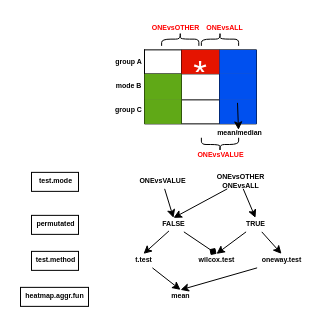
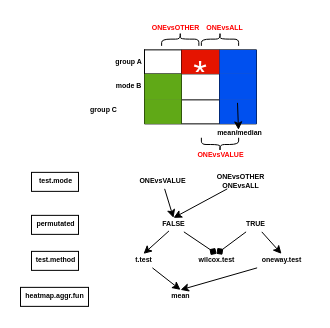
- <mxCell id="25" value="&lt;font style=&quot;font-size: 7px;&quot;&gt;group C&lt;/font&gt;" style="text;strokeColor=none;fillColor=none;html=1;fontSize=7;fontStyle=1;verticalAlign=middle;align=center;fontColor=#000000;" parent="1" vertex="1"><mxGeometry x="111" y="102.37" width="33" height="16" as="geometry" /></mxCell>
+ <mxCell id="25" value="&lt;font style=&quot;font-size: 7px;&quot;&gt;group C&lt;/font&gt;" style="text;strokeColor=none;fillColor=none;html=1;fontSize=7;fontStyle=1;verticalAlign=middle;align=center;fontColor=#000000;" parent="1" vertex="1"><mxGeometry x="86" y="102.37" width="33" height="16" as="geometry" /></mxCell>
- <mxCell id="29" style="rounded=0;orthogonalLoop=1;jettySize=auto;html=1;entryX=0.5;entryY=0;entryDx=0;entryDy=0;fontSize=7;fontColor=#000000;" parent="1" source="31" target="38" edge="1"><mxGeometry relative="1" as="geometry" /></mxCell>
- <mxCell id="36" style="edgeStyle=none;rounded=0;orthogonalLoop=1;jettySize=auto;html=1;entryX=0.5;entryY=0;entryDx=0;entryDy=0;fontSize=7;fontColor=#000000;" parent="1" source="38" target="41" edge="1"><mxGeometry relative="1" as="geometry" /></mxCell>
+ <mxCell id="36" style="edgeStyle=none;rounded=0;orthogonalLoop=1;jettySize=auto;html=1;entryX=0.5;entryY=0;entryDx=0;entryDy=0;fontSize=7;fontColor=#000000;endArrow=diamond;" parent="1" source="38" target="41" edge="1"><mxGeometry relative="1" as="geometry" /></mxCell>
